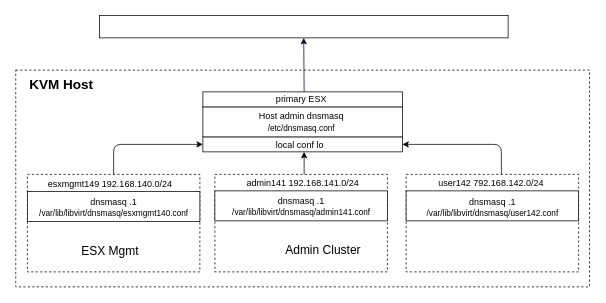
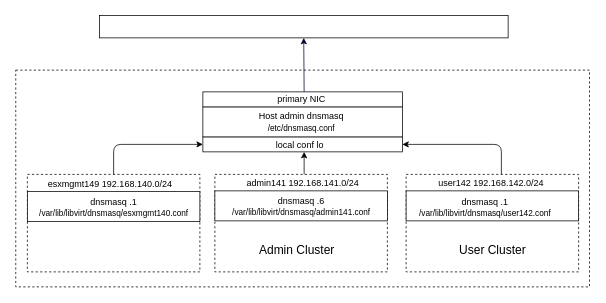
- <mxCell id="16" value="KVM Host" style="text;html=1;align=center;verticalAlign=middle;resizable=0;points=[];autosize=1;strokeColor=none;fontSize=18;fontStyle=1" parent="1" vertex="1"><mxGeometry x="31" y="97" width="100" height="30" as="geometry" /></mxCell>
- <mxCell id="18" value="primary ESX" style="text;html=1;align=center;verticalAlign=middle;resizable=0;points=[];autosize=1;strokeColor=none;" parent="1" vertex="1"><mxGeometry x="361" y="122" width="80" height="20" as="geometry" /></mxCell>
+ <mxCell id="18" value="primary NIC" style="text;html=1;align=center;verticalAlign=middle;resizable=0;points=[];autosize=1;strokeColor=none;" parent="1" vertex="1"><mxGeometry x="361" y="122" width="80" height="20" as="geometry" /></mxCell>
- <mxCell id="12" value="&lt;div&gt;user142 792.168.142.0/24&lt;/div&gt;" style="text;html=1;align=center;verticalAlign=middle;resizable=0;points=[];autosize=1;strokeColor=none;" parent="1" vertex="1"><mxGeometry x="574" y="234" width="160" height="20" as="geometry" /></mxCell>
+ <mxCell id="12" value="&lt;div&gt;user142 192.168.142.0/24&lt;/div&gt;" style="text;html=1;align=center;verticalAlign=middle;resizable=0;points=[];autosize=1;strokeColor=none;" parent="1" vertex="1"><mxGeometry x="574" y="234" width="160" height="20" as="geometry" /></mxCell>
- <mxCell id="10" value="&lt;div&gt;dnsmasq .1&lt;/div&gt;&lt;div&gt;&lt;font style=&quot;font-size: 11px&quot;&gt;/var/lib/libvirt/dnsmasq/admin141.conf&lt;/font&gt;&lt;br&gt;&lt;/div&gt;" style="text;html=1;align=center;verticalAlign=middle;resizable=0;points=[];autosize=1;strokeColor=none;fontSize=12;" parent="1" vertex="1"><mxGeometry x="301" y="260" width="200" height="30" as="geometry" /></mxCell>
+ <mxCell id="10" value="&lt;div&gt;dnsmasq .6&lt;/div&gt;&lt;div&gt;&lt;font style=&quot;font-size: 11px&quot;&gt;/var/lib/libvirt/dnsmasq/admin141.conf&lt;/font&gt;&lt;br&gt;&lt;/div&gt;" style="text;html=1;align=center;verticalAlign=middle;resizable=0;points=[];autosize=1;strokeColor=none;fontSize=12;" parent="1" vertex="1"><mxGeometry x="301" y="260" width="200" height="30" as="geometry" /></mxCell>
- <mxCell id="15" value="&lt;div&gt;dnsmasq .1&lt;/div&gt;&lt;div&gt;&lt;font style=&quot;font-size: 11px&quot;&gt;/var/lib/libvirt/dnsmasq/user142.conf&lt;/font&gt;&lt;br&gt;&lt;/div&gt;" style="text;html=1;align=center;verticalAlign=middle;resizable=0;points=[];autosize=1;strokeColor=none;fontSize=12;" parent="1" vertex="1"><mxGeometry x="561" y="261" width="190" height="30" as="geometry" /></mxCell>
+ <mxCell id="15" value="&lt;div&gt;dnsmasq .1&lt;/div&gt;&lt;div&gt;&lt;font style=&quot;font-size: 11px&quot;&gt;/var/lib/libvirt/dnsmasq/user142.conf&lt;/font&gt;&lt;br&gt;&lt;/div&gt;" style="text;html=1;align=center;verticalAlign=middle;resizable=0;points=[];autosize=1;strokeColor=none;fontSize=12;" parent="1" vertex="1"><mxGeometry x="551" y="261" width="190" height="30" as="geometry" /></mxCell>
- <mxCell id="20" value="Admin Cluster" style="text;html=1;align=center;verticalAlign=middle;resizable=0;points=[];autosize=1;strokeColor=none;fontSize=16;" parent="1" vertex="1"><mxGeometry x="370" y="322" width="120" height="20" as="geometry" /></mxCell>
+ <mxCell id="20" value="Admin Cluster" style="text;html=1;align=center;verticalAlign=middle;resizable=0;points=[];autosize=1;strokeColor=none;fontSize=16;" parent="1" vertex="1"><mxGeometry x="335" y="322" width="120" height="20" as="geometry" /></mxCell>
+ <mxCell id="21" value="User Cluster" style="text;html=1;align=center;verticalAlign=middle;resizable=0;points=[];autosize=1;strokeColor=none;fontSize=16;" parent="1" vertex="1"><mxGeometry x="606" y="322" width="100" height="20" as="geometry" /></mxCell>
- <mxCell id="26" value="ESX Mgmt" style="text;html=1;align=center;verticalAlign=middle;resizable=0;points=[];autosize=1;strokeColor=none;fontSize=16;" parent="1" vertex="1"><mxGeometry x="101" y="324" width="90" height="20" as="geometry" /></mxCell>
